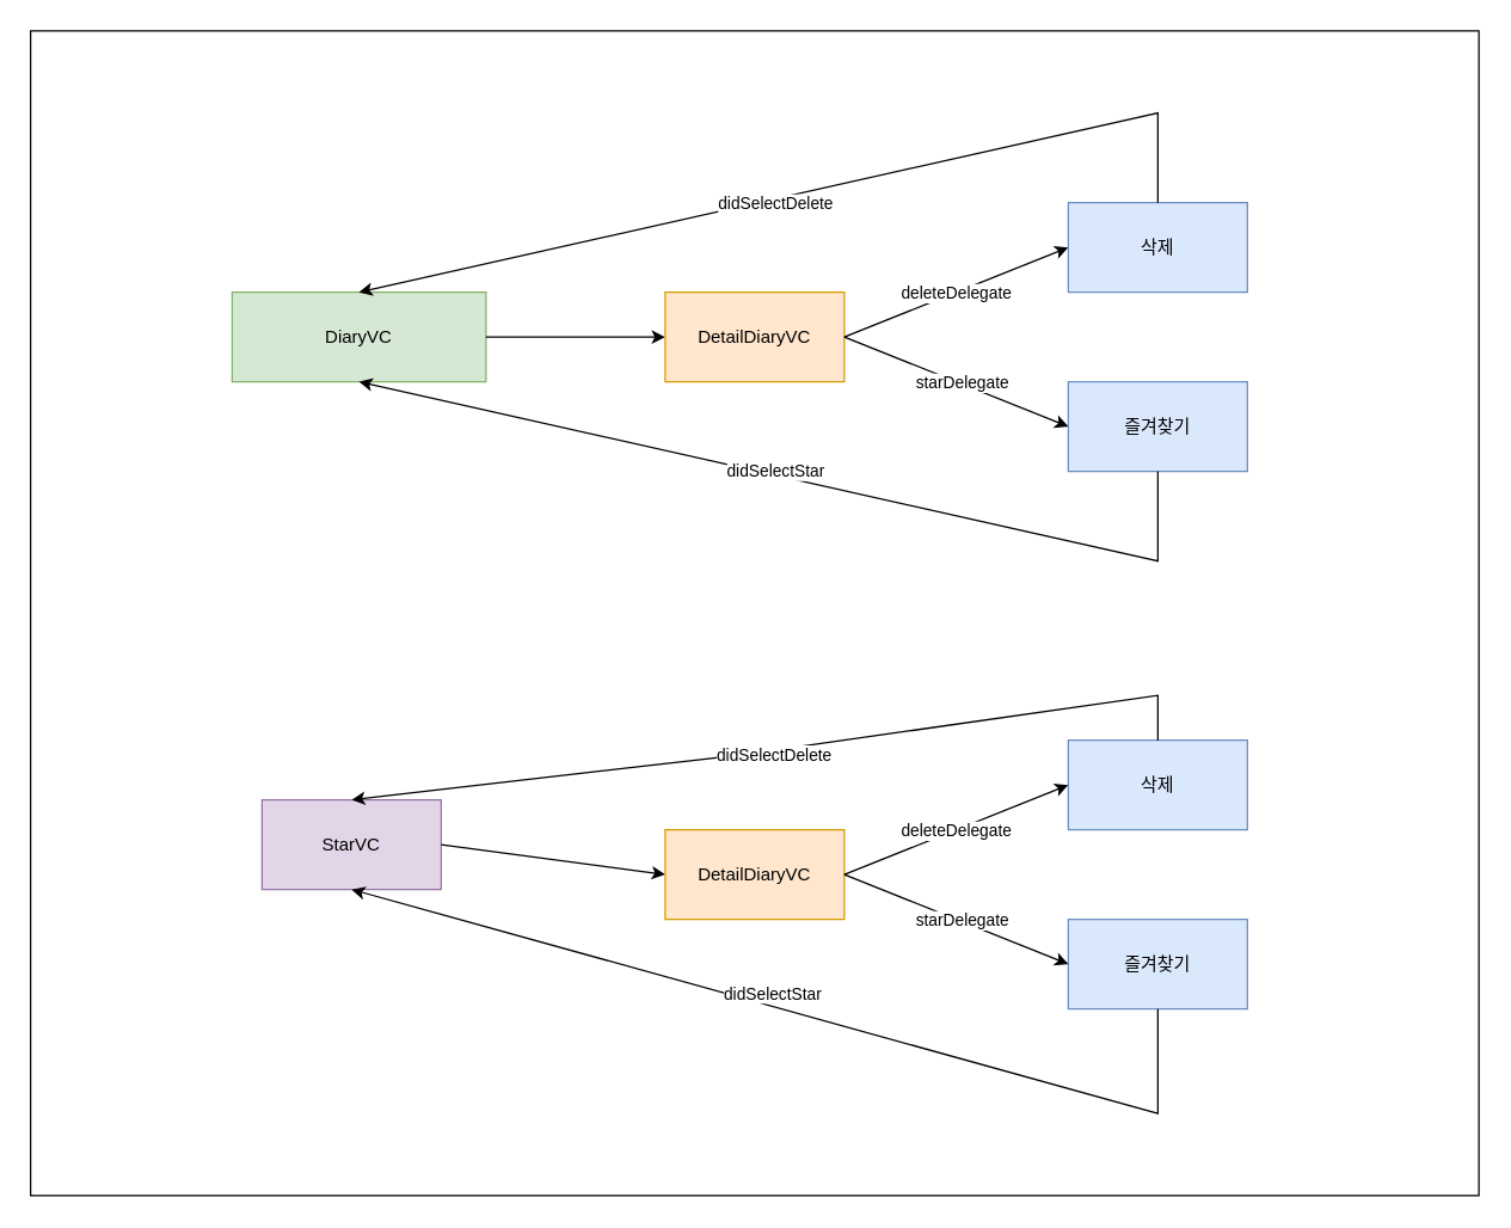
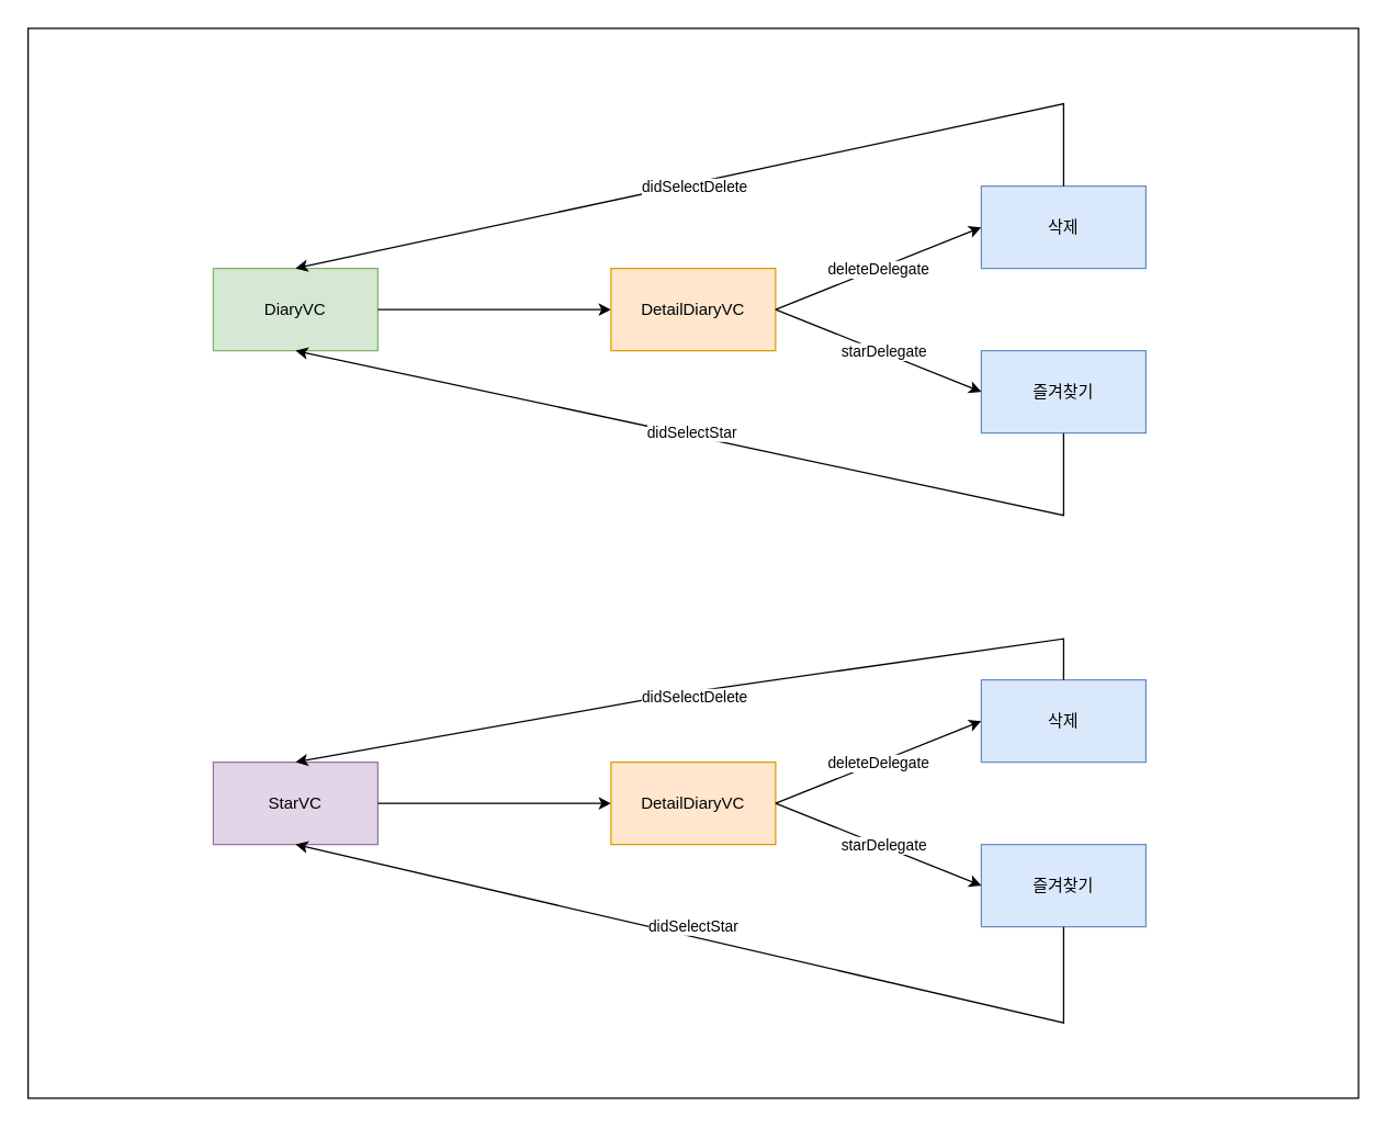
- <mxCell id="3" value="DiaryVC" style="rounded=0;whiteSpace=wrap;html=1;fillColor=#d5e8d4;strokeColor=#82b366;" parent="1" vertex="1"><mxGeometry x="155" y="195" width="170" height="60" as="geometry" /></mxCell>
+ <mxCell id="3" value="DiaryVC" style="rounded=0;whiteSpace=wrap;html=1;fillColor=#d5e8d4;strokeColor=#82b366;" parent="1" vertex="1"><mxGeometry x="155" y="195" width="120" height="60" as="geometry" /></mxCell>
- <mxCell id="16" value="StarVC" style="rounded=0;whiteSpace=wrap;html=1;fillColor=#e1d5e7;strokeColor=#9673a6;" parent="1" vertex="1"><mxGeometry x="175" y="535" width="120" height="60" as="geometry" /></mxCell>
+ <mxCell id="16" value="StarVC" style="rounded=0;whiteSpace=wrap;html=1;fillColor=#e1d5e7;strokeColor=#9673a6;" parent="1" vertex="1"><mxGeometry x="155" y="555" width="120" height="60" as="geometry" /></mxCell>
